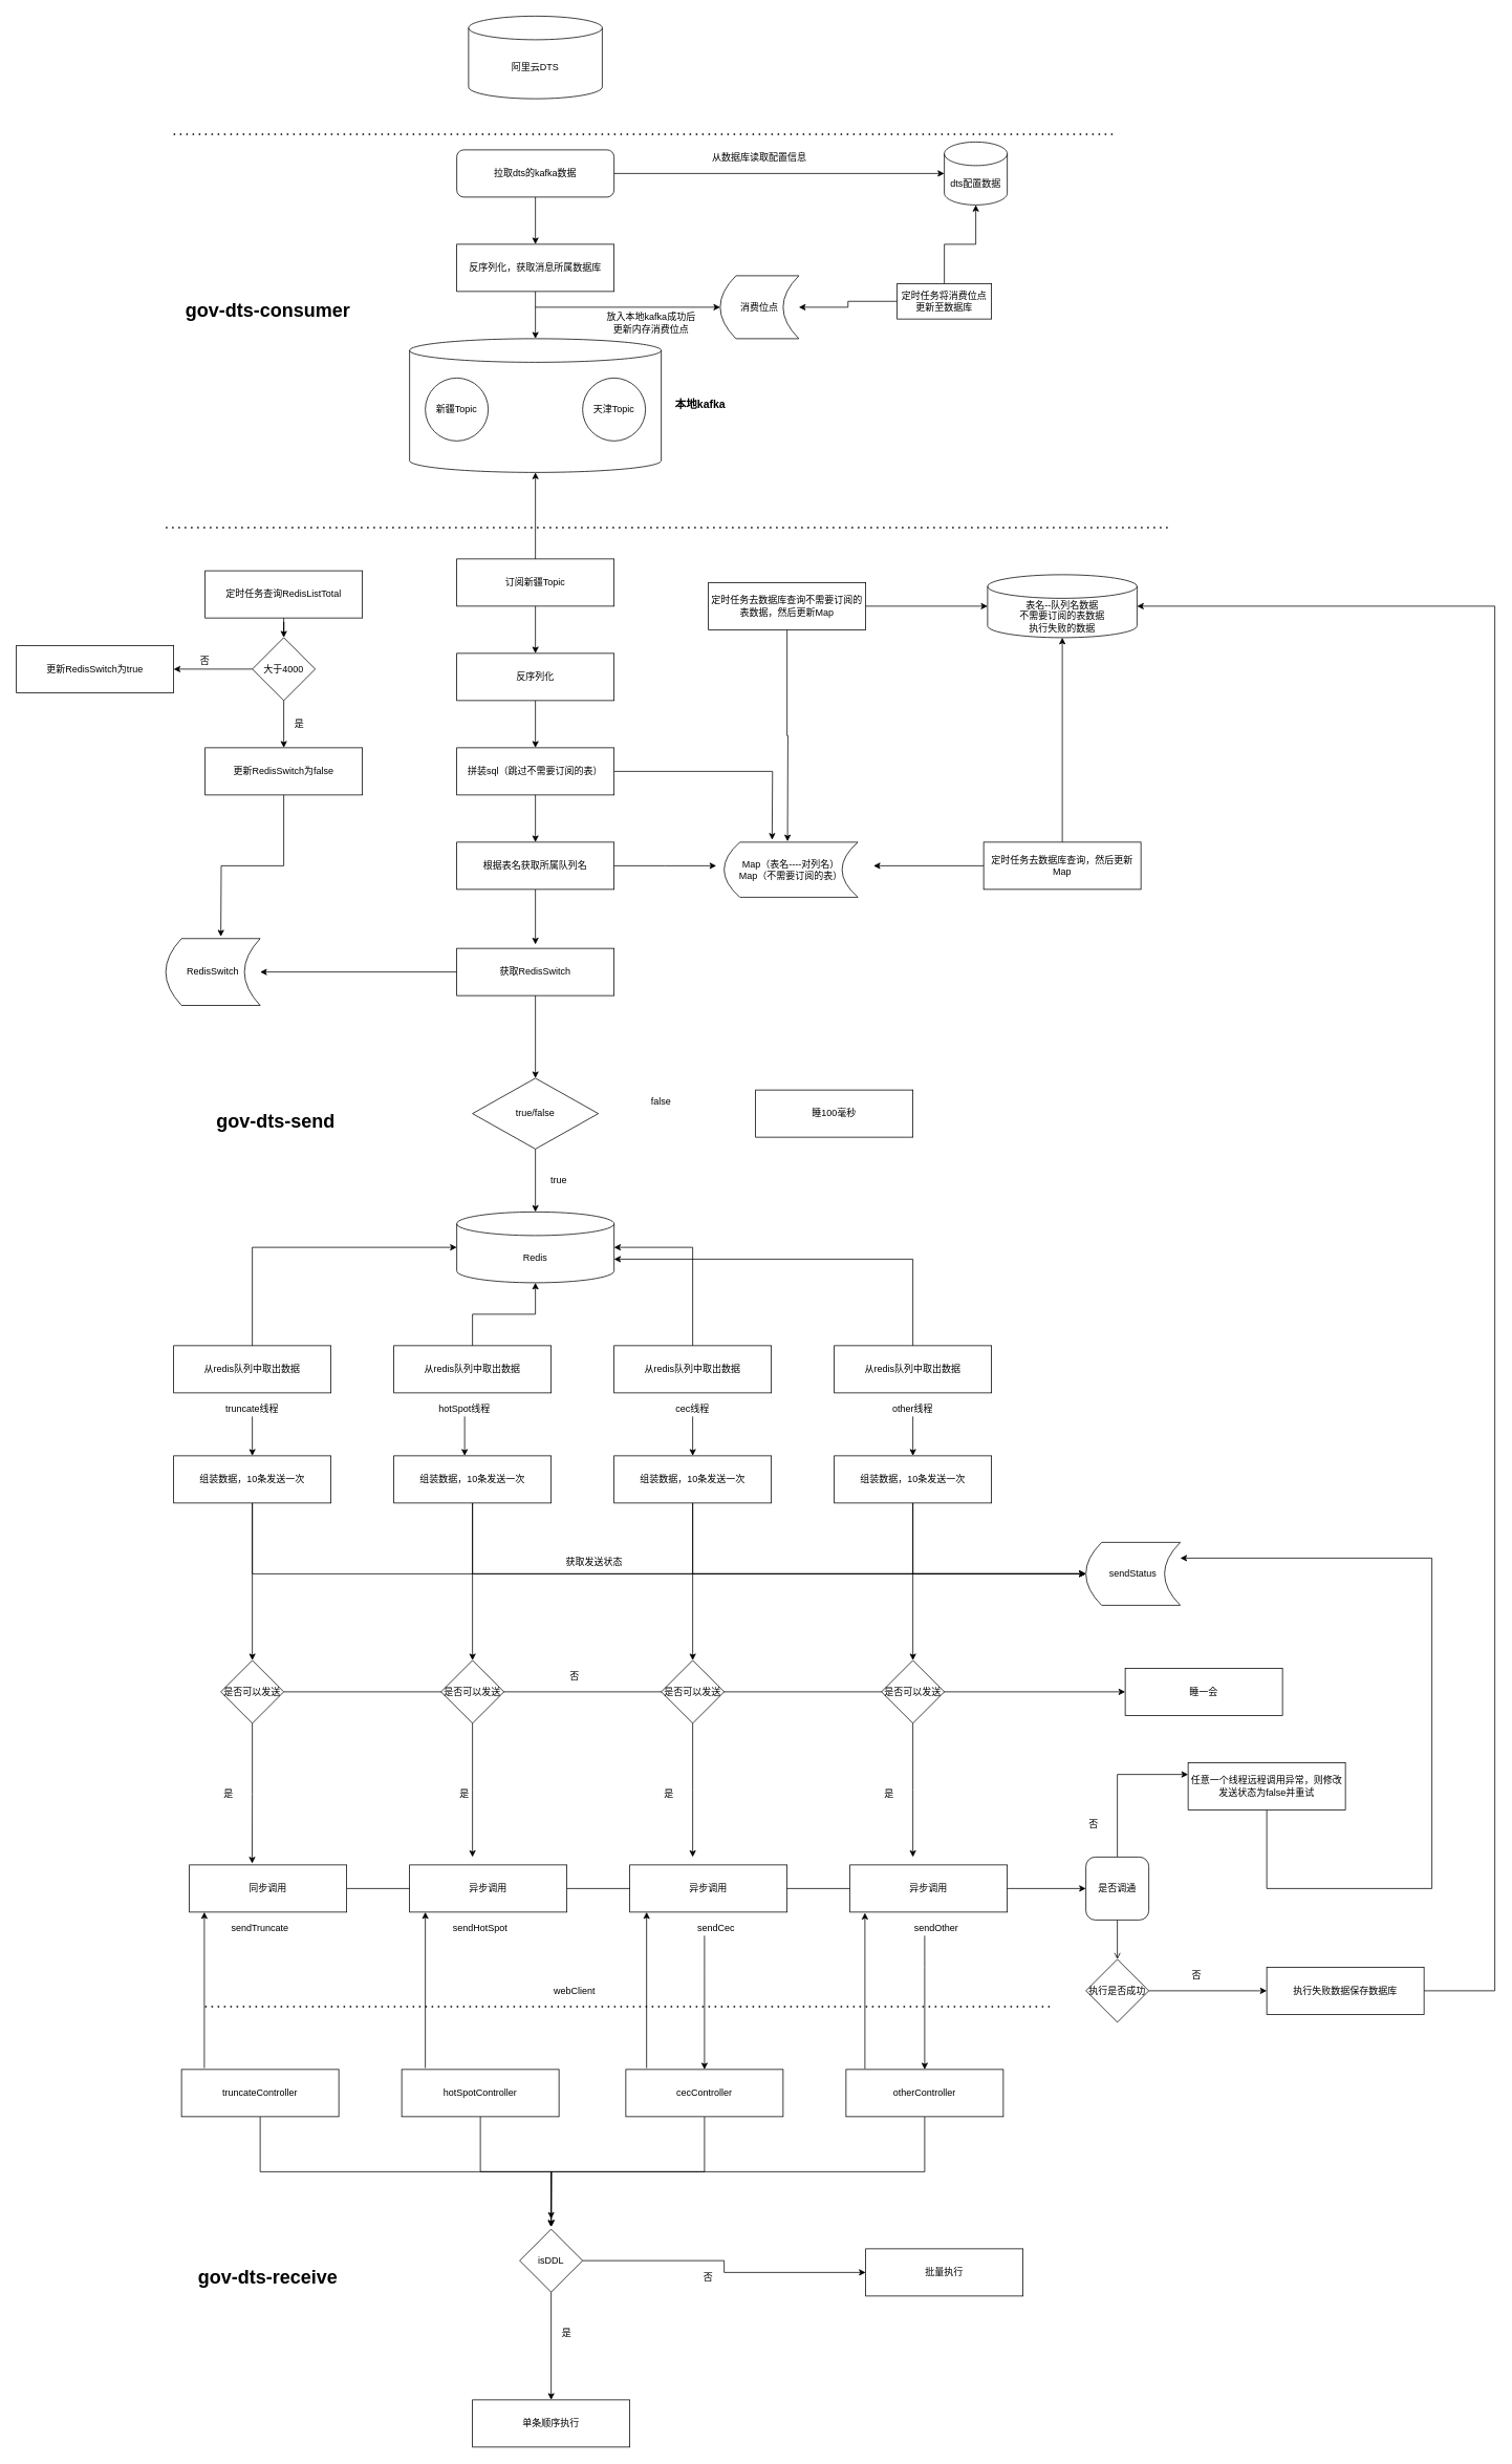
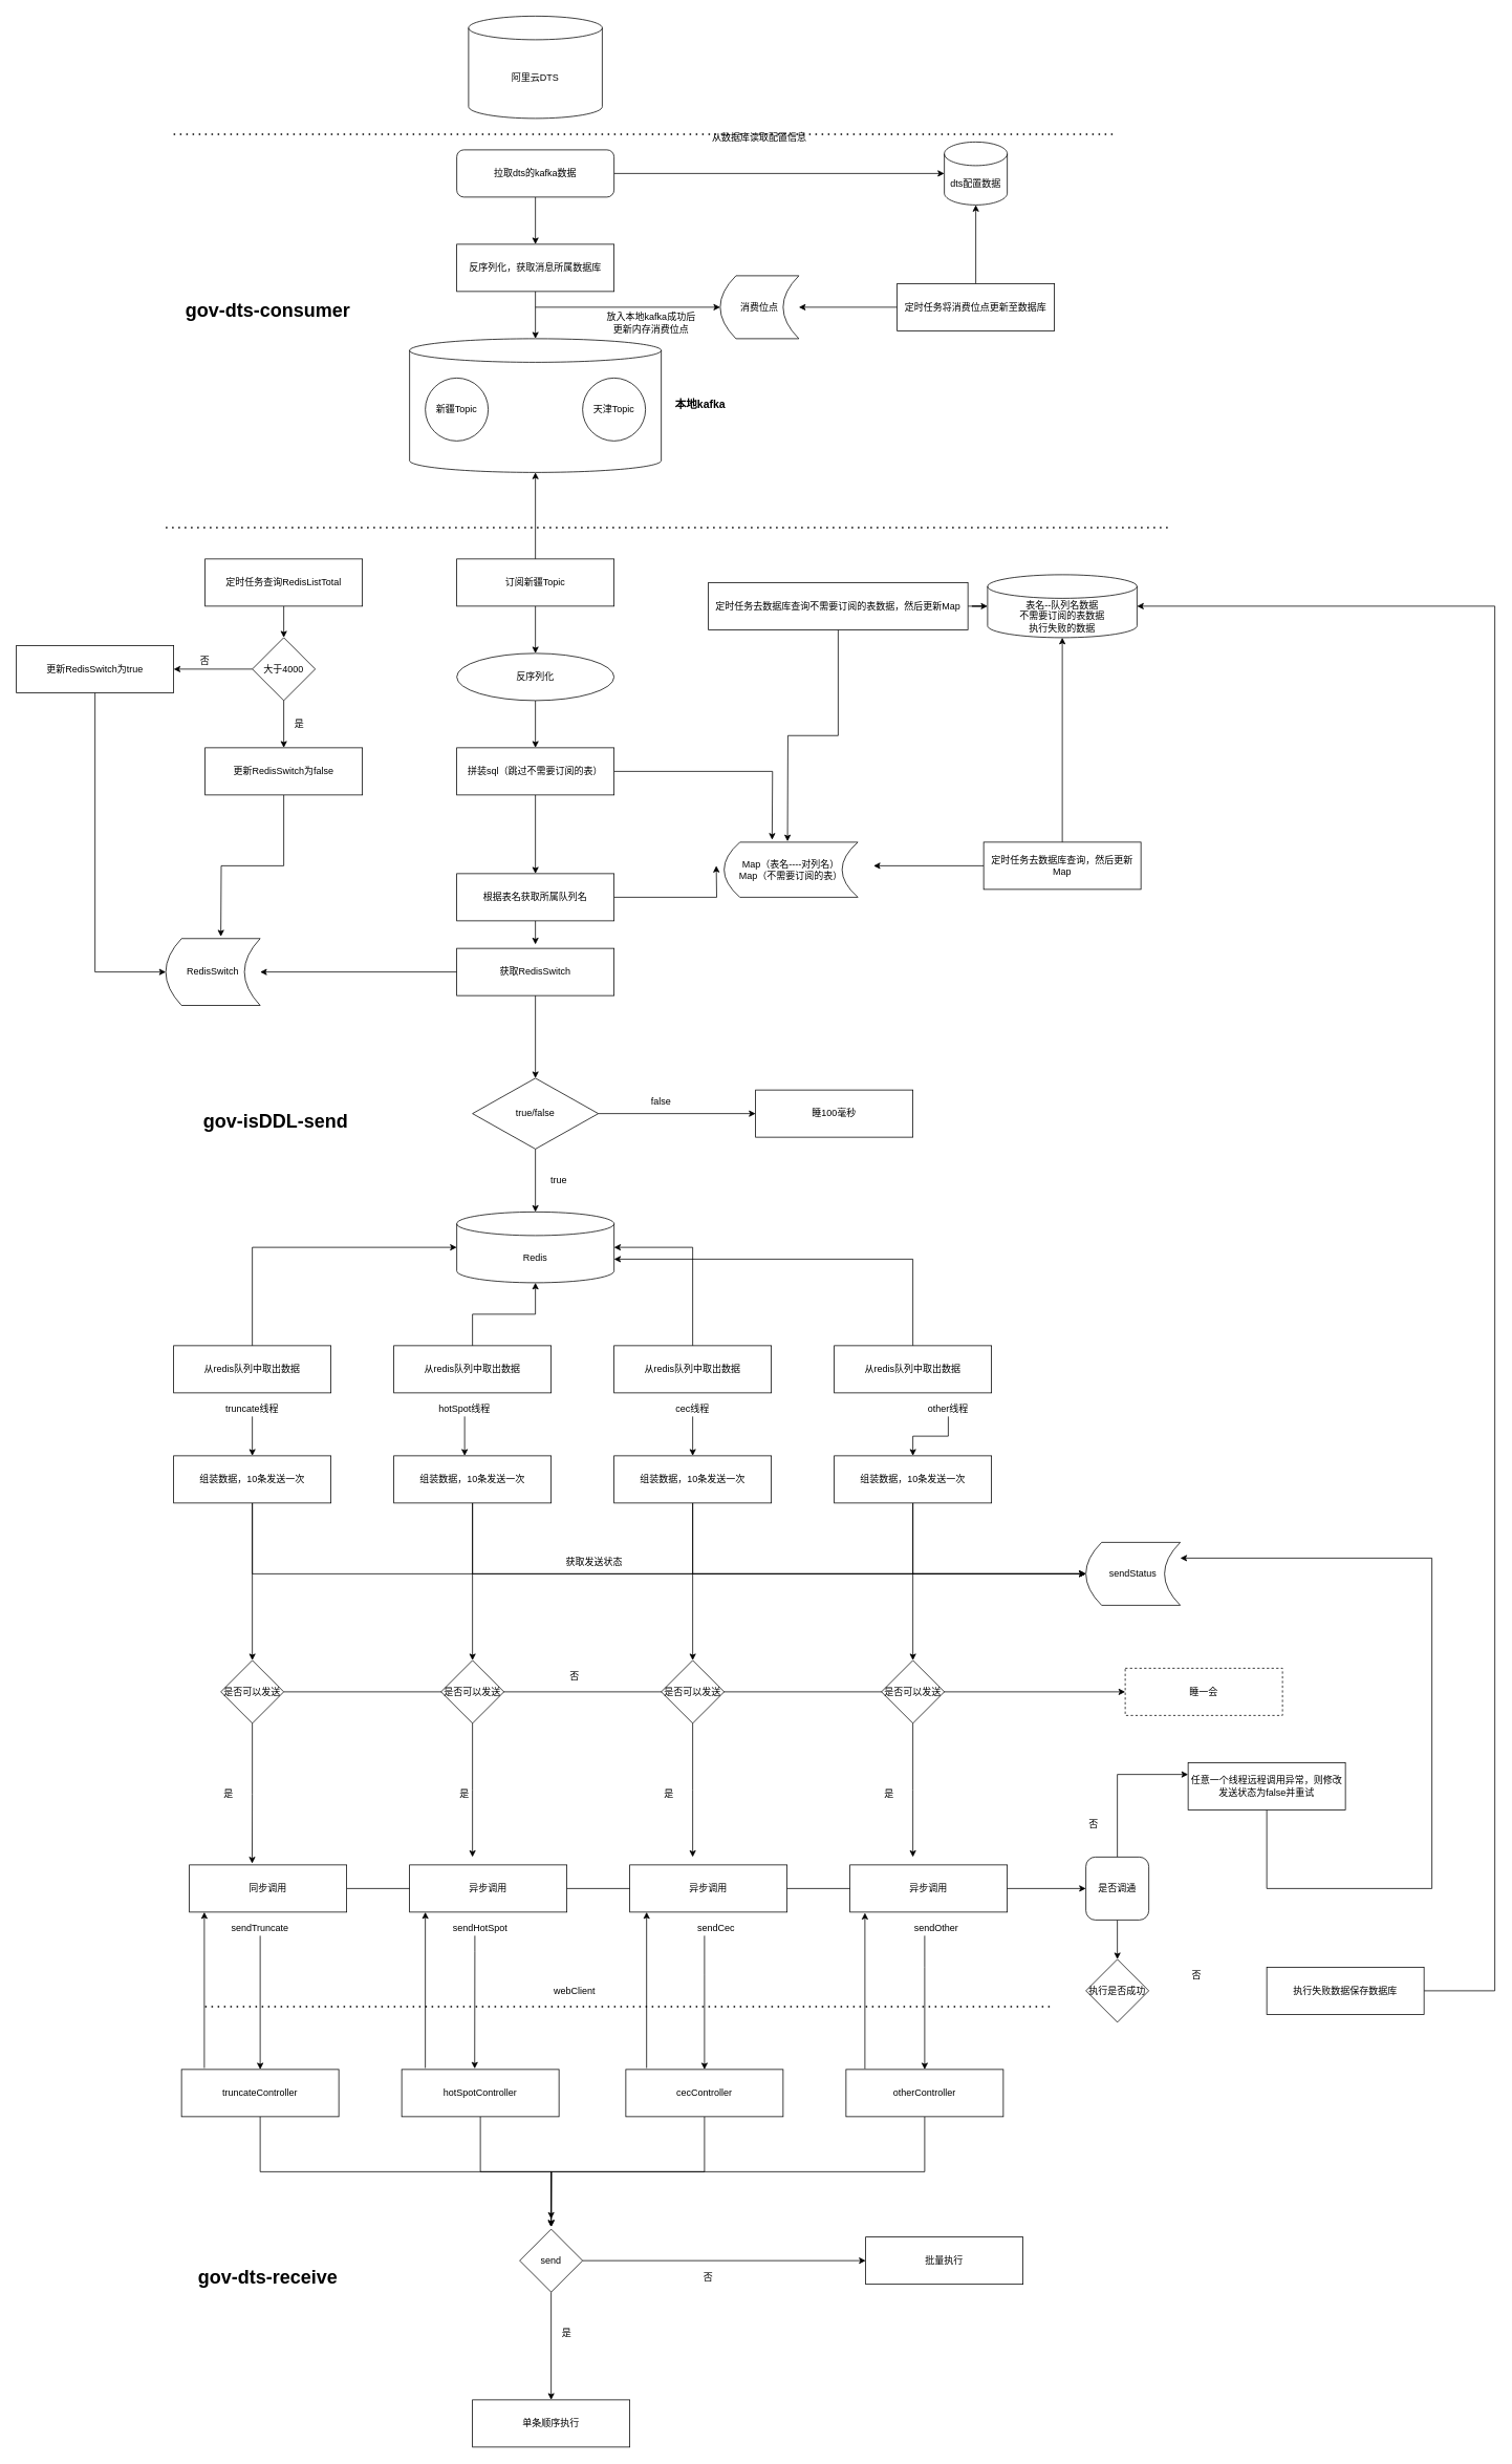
- <mxCell id="2" value="阿里云DTS" style="shape=cylinder3;whiteSpace=wrap;html=1;boundedLbl=1;backgroundOutline=1;size=15;" parent="1" vertex="1"><mxGeometry x="595" y="20" width="170" height="105" as="geometry" /></mxCell>
+ <mxCell id="2" value="阿里云DTS" style="shape=cylinder3;whiteSpace=wrap;html=1;boundedLbl=1;backgroundOutline=1;size=15;" parent="1" vertex="1"><mxGeometry x="595" y="20" width="170" height="130" as="geometry" /></mxCell>
- <mxCell id="95" value="从数据库读取配置信息" style="text;html=1;strokeColor=none;fillColor=none;align=center;verticalAlign=middle;whiteSpace=wrap;rounded=0;" vertex="1" parent="1"><mxGeometry x="900" y="190" width="130" height="20" as="geometry" /></mxCell>
+ <mxCell id="95" value="从数据库读取配置信息" style="text;html=1;strokeColor=none;fillColor=none;align=center;verticalAlign=middle;whiteSpace=wrap;rounded=0;" vertex="1" parent="1"><mxGeometry x="900" y="165" width="130" height="20" as="geometry" /></mxCell>
- <mxCell id="101" value="定时任务将消费位点更新至数据库" style="rounded=0;whiteSpace=wrap;html=1;" vertex="1" parent="1"><mxGeometry x="1140" y="360" width="120" height="45" as="geometry" /></mxCell>
+ <mxCell id="101" value="定时任务将消费位点更新至数据库" style="rounded=0;whiteSpace=wrap;html=1;" vertex="1" parent="1"><mxGeometry x="1140" y="360" width="200" height="60" as="geometry" /></mxCell>
- <mxCell id="33" value="定时任务查询RedisListTotal" style="rounded=0;whiteSpace=wrap;html=1;" parent="1" vertex="1"><mxGeometry x="260" y="725" width="200" height="60" as="geometry" /></mxCell>
+ <mxCell id="33" value="定时任务查询RedisListTotal" style="rounded=0;whiteSpace=wrap;html=1;" parent="1" vertex="1"><mxGeometry y="710" width="200" height="60" as="geometry" x="260" /></mxCell>
- <mxCell id="67" value="定时任务去数据库查询不需要订阅的表数据，然后更新Map" style="rounded=0;whiteSpace=wrap;html=1;" vertex="1" parent="1"><mxGeometry x="900" y="740" width="200" height="60" as="geometry" /></mxCell>
+ <mxCell id="67" value="定时任务去数据库查询不需要订阅的表数据，然后更新Map" style="rounded=0;whiteSpace=wrap;html=1;" vertex="1" parent="1"><mxGeometry x="900" y="740" width="330" height="60" as="geometry" /></mxCell>
- <mxCell id="16" value="反序列化" style="rounded=0;whiteSpace=wrap;html=1;" parent="1" vertex="1"><mxGeometry x="580" y="830" width="200" height="60" as="geometry" /></mxCell>
+ <mxCell id="16" value="反序列化" style="ellipse;whiteSpace=wrap;html=1;" parent="1" vertex="1"><mxGeometry x="580" y="830" width="200" height="60" as="geometry" /></mxCell>
+ <mxCell id="43" style="edgeStyle=orthogonalEdgeStyle;rounded=0;orthogonalLoop=1;jettySize=auto;html=1;entryX=0;entryY=0.5;entryDx=0;entryDy=0;" parent="1" source="44" target="46" edge="1"><mxGeometry relative="1" as="geometry" /></mxCell>
- <mxCell id="22" value="根据表名获取所属队列名" style="rounded=0;whiteSpace=wrap;html=1;" parent="1" vertex="1"><mxGeometry x="580" y="1070" width="200" height="60" as="geometry" /></mxCell>
+ <mxCell id="22" value="根据表名获取所属队列名" style="rounded=0;whiteSpace=wrap;html=1;" parent="1" vertex="1"><mxGeometry x="580" y="1110" width="200" height="60" as="geometry" /></mxCell>
+ <mxCell id="30" style="edgeStyle=orthogonalEdgeStyle;rounded=0;orthogonalLoop=1;jettySize=auto;html=1;exitX=1;exitY=0.5;exitDx=0;exitDy=0;entryX=0;entryY=0.5;entryDx=0;entryDy=0;" parent="1" source="31" target="23" edge="1"><mxGeometry relative="1" as="geometry" /></mxCell>
- <mxCell id="154" value="&lt;font style=&quot;font-size: 24px&quot;&gt;&lt;b&gt;gov-dts-send&lt;/b&gt;&lt;/font&gt;" style="text;html=1;strokeColor=none;fillColor=none;align=center;verticalAlign=middle;whiteSpace=wrap;rounded=0;" vertex="1" parent="1"><mxGeometry x="240" y="1400" width="220" height="50" as="geometry" /></mxCell>
+ <mxCell id="154" value="&lt;font style=&quot;font-size: 24px&quot;&gt;&lt;b&gt;gov-isDDL-send&lt;/b&gt;&lt;/font&gt;" style="text;html=1;strokeColor=none;fillColor=none;align=center;verticalAlign=middle;whiteSpace=wrap;rounded=0;" vertex="1" parent="1"><mxGeometry x="240" y="1400" width="220" height="50" as="geometry" /></mxCell>
- <mxCell id="64" value="other线程" style="text;html=1;strokeColor=none;fillColor=none;align=center;verticalAlign=middle;whiteSpace=wrap;rounded=0;" vertex="1" parent="1"><mxGeometry x="1120" y="1780" width="80" height="20" as="geometry" /></mxCell>
+ <mxCell id="64" value="other线程" style="text;html=1;strokeColor=none;fillColor=none;align=center;verticalAlign=middle;whiteSpace=wrap;rounded=0;" vertex="1" parent="1"><mxGeometry x="1165" y="1780" width="80" height="20" as="geometry" /></mxCell>
- <mxCell id="116" value="睡一会" style="rounded=0;whiteSpace=wrap;html=1;" vertex="1" parent="1"><mxGeometry x="1430" y="2120" width="200" height="60" as="geometry" /></mxCell>
+ <mxCell id="116" value="睡一会" style="rounded=0;whiteSpace=wrap;html=1;dashed=1;" vertex="1" parent="1"><mxGeometry x="1430" y="2120" width="200" height="60" as="geometry" /></mxCell>
- <mxCell id="141" style="edgeStyle=orthogonalEdgeStyle;rounded=0;orthogonalLoop=1;jettySize=auto;html=1;entryX=0.5;entryY=0;entryDx=0;entryDy=0;endArrow=open;" edge="1" parent="1" source="142" target="145"><mxGeometry relative="1" as="geometry" /></mxCell>
+ <mxCell id="141" style="edgeStyle=orthogonalEdgeStyle;rounded=0;orthogonalLoop=1;jettySize=auto;html=1;entryX=0.5;entryY=0;entryDx=0;entryDy=0;" edge="1" parent="1" source="142" target="145"><mxGeometry relative="1" as="geometry" /></mxCell>
- <mxCell id="144" style="edgeStyle=orthogonalEdgeStyle;rounded=0;orthogonalLoop=1;jettySize=auto;html=1;entryX=0;entryY=0.5;entryDx=0;entryDy=0;" edge="1" parent="1" source="145" target="139"><mxGeometry relative="1" as="geometry" /></mxCell>
+ <mxCell id="80" style="edgeStyle=orthogonalEdgeStyle;rounded=0;orthogonalLoop=1;jettySize=auto;html=1;entryX=0.464;entryY=-0.017;entryDx=0;entryDy=0;entryPerimeter=0;" edge="1" parent="1" source="81" target="124"><mxGeometry relative="1" as="geometry"><Array as="points"><mxPoint x="603" y="2480" /><mxPoint x="603" y="2480" /></Array></mxGeometry></mxCell>
+ <mxCell id="74" style="edgeStyle=orthogonalEdgeStyle;rounded=0;orthogonalLoop=1;jettySize=auto;html=1;entryX=0.5;entryY=0;entryDx=0;entryDy=0;" edge="1" parent="1" source="75" target="122"><mxGeometry relative="1" as="geometry" /></mxCell>
- <mxCell id="133" value="isDDL" style="rhombus;whiteSpace=wrap;html=1;" vertex="1" parent="1"><mxGeometry x="660" y="2833" width="80" height="80" as="geometry" /></mxCell>
+ <mxCell id="133" value="send" style="rhombus;whiteSpace=wrap;html=1;" vertex="1" parent="1"><mxGeometry x="660" y="2833" width="80" height="80" as="geometry" /></mxCell>
- <mxCell id="135" value="批量执行" style="rounded=0;whiteSpace=wrap;html=1;" vertex="1" parent="1"><mxGeometry x="1100" y="2858" width="200" height="60" as="geometry" /></mxCell>
+ <mxCell id="135" value="批量执行" style="rounded=0;whiteSpace=wrap;html=1;" vertex="1" parent="1"><mxGeometry x="1100" y="2843" width="200" height="60" as="geometry" /></mxCell>
